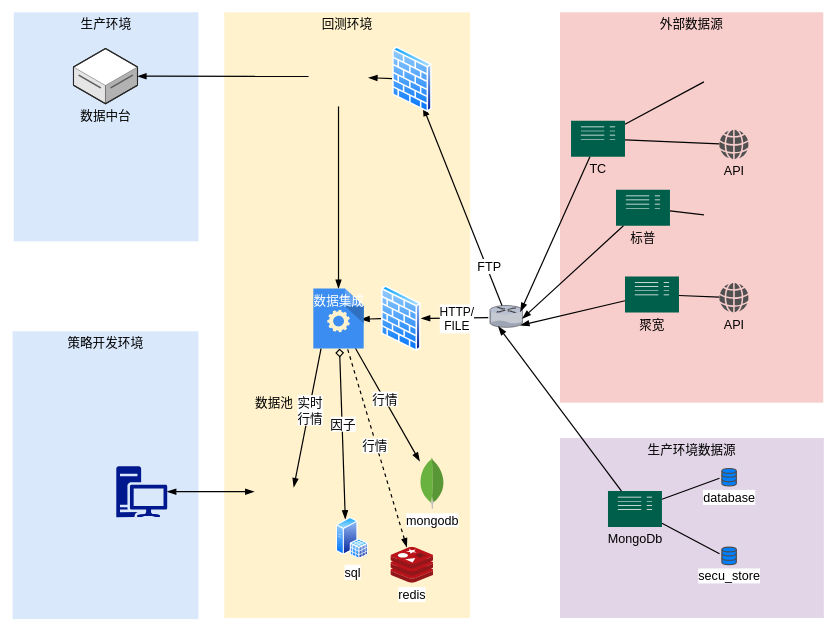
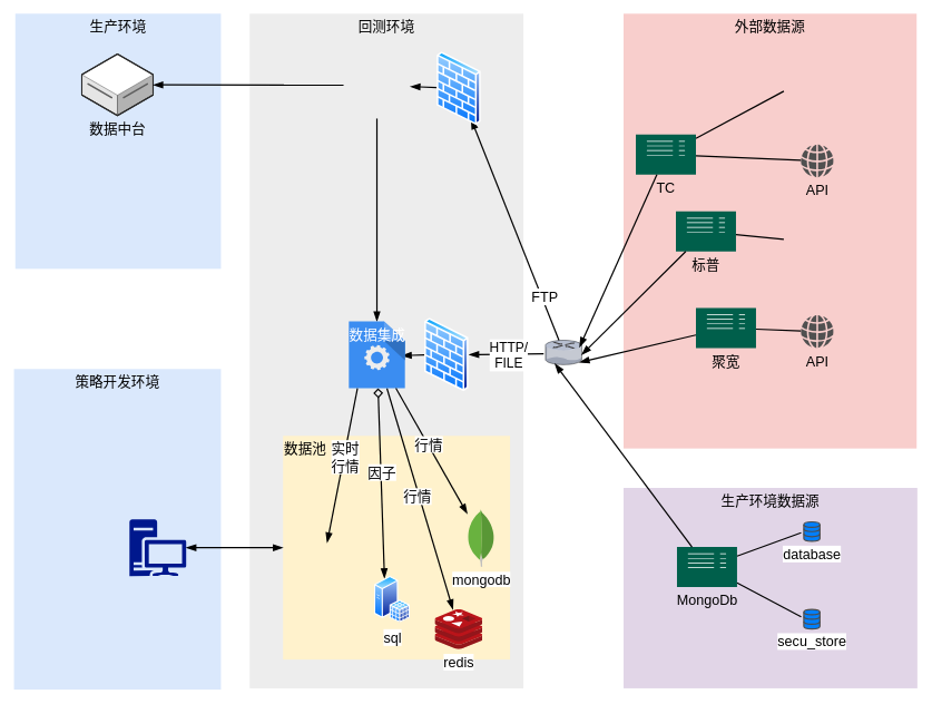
- <mxCell id="2" value="&lt;font style=&quot;font-size: 21px;&quot;&gt;回测环境&lt;/font&gt;" style="whiteSpace=wrap;html=1;fillColor=#fff2cc;fontSize=21;strokeColor=none;verticalAlign=top;" parent="1" vertex="1"><mxGeometry x="373" y="20" width="410" height="1010" as="geometry" /></mxCell>
+ <mxCell id="2" value="&lt;font style=&quot;font-size: 21px;&quot;&gt;回测环境&lt;/font&gt;" style="whiteSpace=wrap;html=1;fillColor=#EDEDED;fontSize=21;strokeColor=none;verticalAlign=top;" parent="1" vertex="1"><mxGeometry x="373" y="20" width="410" height="1010" as="geometry" /></mxCell>
- <mxCell id="38" value="&lt;font style=&quot;font-size: 21px;&quot;&gt;标普&lt;/font&gt;" style="pointerEvents=1;shadow=0;dashed=0;html=1;strokeColor=none;fillColor=#005F4B;labelPosition=center;verticalLabelPosition=bottom;verticalAlign=top;align=center;outlineConnect=0;shape=mxgraph.veeam2.server;sketch=0;fontSize=21;" parent="31" vertex="1"><mxGeometry x="93.37" y="296" width="90" height="60" as="geometry" /></mxCell>
+ <mxCell id="38" value="&lt;font style=&quot;font-size: 21px;&quot;&gt;标普&lt;/font&gt;" style="pointerEvents=1;shadow=0;dashed=0;html=1;strokeColor=none;fillColor=#005F4B;labelPosition=center;verticalLabelPosition=bottom;verticalAlign=top;align=center;outlineConnect=0;shape=mxgraph.veeam2.server;sketch=0;fontSize=21;" parent="31" vertex="1"><mxGeometry x="78.37" y="296" width="90" height="60" as="geometry" /></mxCell>
- <mxCell id="16" style="edgeStyle=none;rounded=0;html=1;startSize=10;endSize=10;jettySize=auto;orthogonalLoop=1;fontSize=21;endArrow=none;endFill=0;strokeWidth=2;startArrow=blockThin;startFill=1;dashed=1;" parent="1" source="20" target="24" edge="1"><mxGeometry relative="1" as="geometry"><mxPoint x="637.734" y="792" as="sourcePoint" /><mxPoint x="583" y="582" as="targetPoint" /></mxGeometry></mxCell>
+ <mxCell id="16" style="edgeStyle=none;rounded=0;html=1;startSize=10;endSize=10;jettySize=auto;orthogonalLoop=1;fontSize=21;endArrow=none;endFill=0;strokeWidth=2;startArrow=blockThin;startFill=1;" parent="1" source="20" target="24" edge="1"><mxGeometry relative="1" as="geometry"><mxPoint x="637.734" y="792" as="sourcePoint" /><mxPoint x="583" y="582" as="targetPoint" /></mxGeometry></mxCell>
